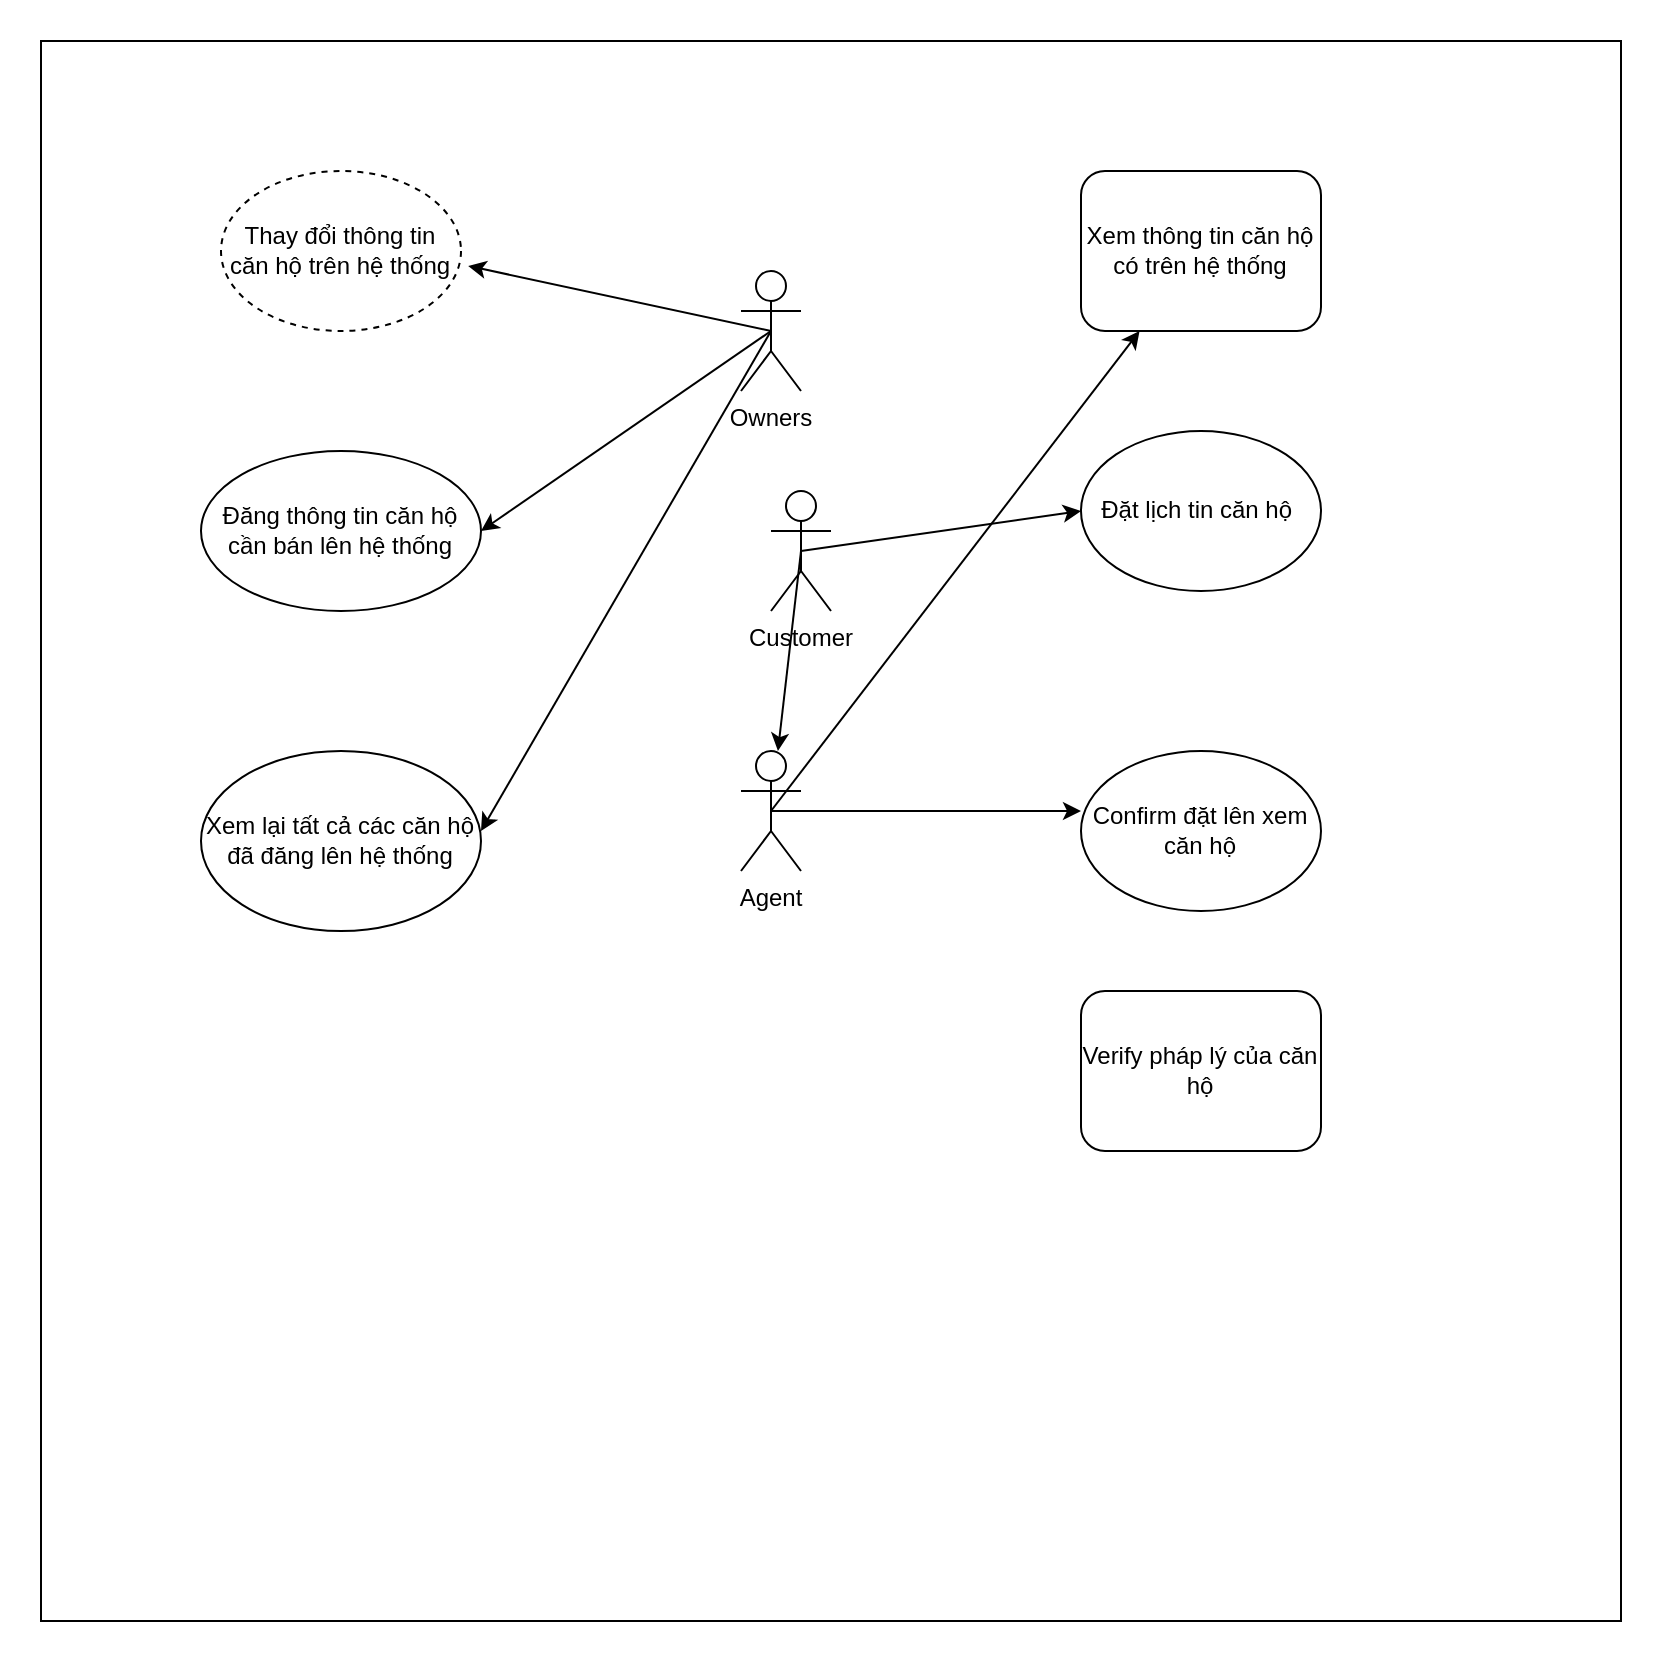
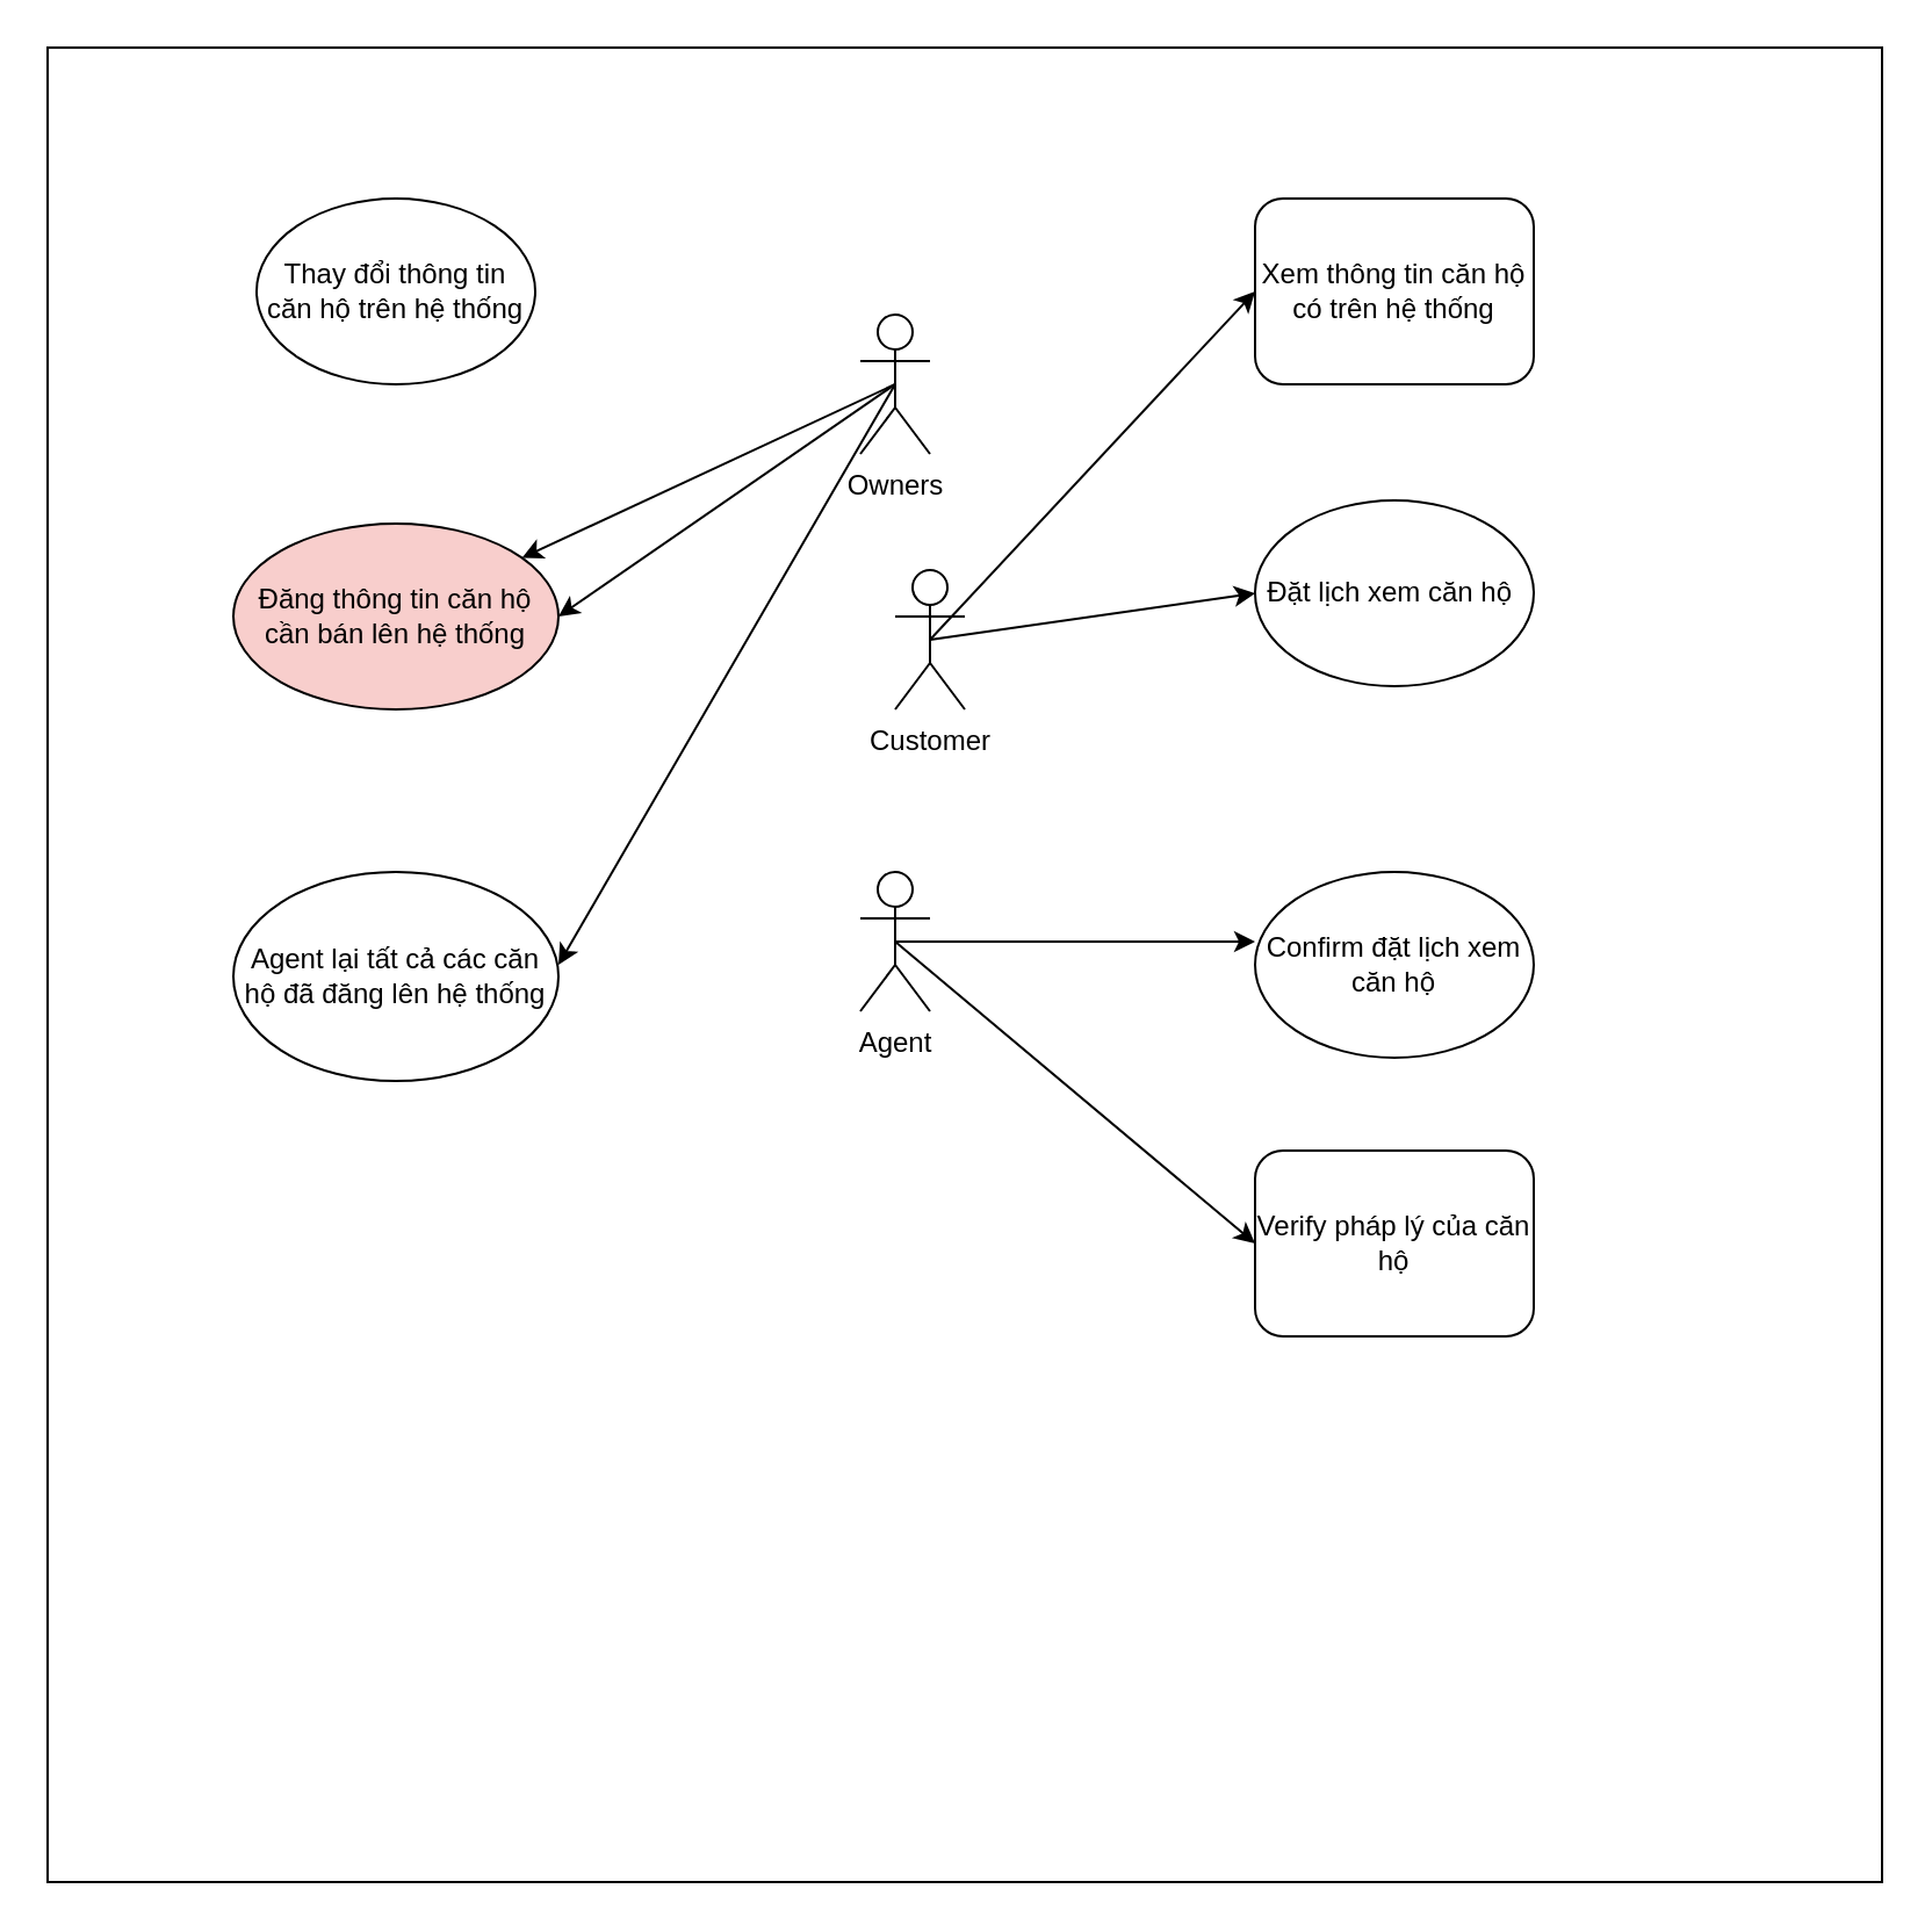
- <mxCell id="6" value="Thay đổi thông tin căn hộ trên hệ thống" style="ellipse;whiteSpace=wrap;html=1;dashed=1;" vertex="1" parent="1"><mxGeometry x="110" y="85" width="120" height="80" as="geometry" /></mxCell>
+ <mxCell id="6" value="Thay đổi thông tin căn hộ trên hệ thống" style="ellipse;whiteSpace=wrap;html=1;" vertex="1" parent="1"><mxGeometry x="110" y="85" width="120" height="80" as="geometry" /></mxCell>
- <mxCell id="12" value="" style="endArrow=classic;html=1;rounded=0;entryX=1.03;entryY=0.593;entryDx=0;entryDy=0;entryPerimeter=0;exitX=0.5;exitY=0.5;exitDx=0;exitDy=0;exitPerimeter=0;" edge="1" parent="1" source="3" target="6"><mxGeometry width="50" height="50" relative="1" as="geometry"><mxPoint x="280" y="195" as="sourcePoint" /><mxPoint x="330" y="145" as="targetPoint" /></mxGeometry></mxCell>
+ <mxCell id="12" value="" style="endArrow=classic;html=1;rounded=0;exitX=0.5;exitY=0.5;exitDx=0;exitDy=0;exitPerimeter=0;" edge="1" parent="1" source="3" target="4"><mxGeometry width="50" height="50" relative="1" as="geometry"><mxPoint x="280" y="195" as="sourcePoint" /><mxPoint x="330" y="145" as="targetPoint" /></mxGeometry></mxCell>
- <mxCell id="9" value="Đặt lịch tin căn hộ&amp;nbsp;" style="ellipse;whiteSpace=wrap;html=1;" vertex="1" parent="1"><mxGeometry x="540" y="215" width="120" height="80" as="geometry" /></mxCell>
+ <mxCell id="9" value="Đặt lịch xem căn hộ&amp;nbsp;" style="ellipse;whiteSpace=wrap;html=1;" vertex="1" parent="1"><mxGeometry x="540" y="215" width="120" height="80" as="geometry" /></mxCell>
- <mxCell id="4" value="Đăng thông tin căn hộ cần bán lên hệ thống" style="ellipse;whiteSpace=wrap;html=1;" vertex="1" parent="1"><mxGeometry x="100" y="225" width="140" height="80" as="geometry" /></mxCell>
+ <mxCell id="4" value="Đăng thông tin căn hộ cần bán lên hệ thống" style="ellipse;whiteSpace=wrap;html=1;fillColor=#f8cecc;" vertex="1" parent="1"><mxGeometry x="100" y="225" width="140" height="80" as="geometry" /></mxCell>
- <mxCell id="19" value="" style="endArrow=classic;html=1;rounded=0;exitX=0.5;exitY=0.5;exitDx=0;exitDy=0;exitPerimeter=0;" edge="1" parent="1" source="10" target="8"><mxGeometry width="50" height="50" relative="1" as="geometry"><mxPoint x="370" y="485" as="sourcePoint" /><mxPoint x="525" y="485" as="targetPoint" /></mxGeometry></mxCell>
+ <mxCell id="19" value="" style="endArrow=classic;html=1;rounded=0;entryX=0;entryY=0.5;entryDx=0;entryDy=0;exitX=0.5;exitY=0.5;exitDx=0;exitDy=0;exitPerimeter=0;" edge="1" parent="1" source="10" target="18"><mxGeometry width="50" height="50" relative="1" as="geometry"><mxPoint x="370" y="485" as="sourcePoint" /><mxPoint x="525" y="485" as="targetPoint" /></mxGeometry></mxCell>
- <mxCell id="15" value="" style="endArrow=classic;html=1;rounded=0;exitX=0.5;exitY=0.5;exitDx=0;exitDy=0;exitPerimeter=0;" edge="1" parent="1" source="7" target="10"><mxGeometry width="50" height="50" relative="1" as="geometry"><mxPoint x="546.4" y="195.004" as="sourcePoint" /><mxPoint x="410" y="165.67" as="targetPoint" /></mxGeometry></mxCell>
+ <mxCell id="15" value="" style="endArrow=classic;html=1;rounded=0;entryX=0;entryY=0.5;entryDx=0;entryDy=0;exitX=0.5;exitY=0.5;exitDx=0;exitDy=0;exitPerimeter=0;" edge="1" parent="1" source="7" target="8"><mxGeometry width="50" height="50" relative="1" as="geometry"><mxPoint x="546.4" y="195.004" as="sourcePoint" /><mxPoint x="410" y="165.67" as="targetPoint" /></mxGeometry></mxCell>
- <mxCell id="11" value="Confirm đặt lên xem căn hộ" style="ellipse;whiteSpace=wrap;html=1;" vertex="1" parent="1"><mxGeometry x="540" y="375" width="120" height="80" as="geometry" /></mxCell>
+ <mxCell id="11" value="Confirm đặt lịch xem căn hộ" style="ellipse;whiteSpace=wrap;html=1;" vertex="1" parent="1"><mxGeometry x="540" y="375" width="120" height="80" as="geometry" /></mxCell>
- <mxCell id="5" value="Xem lại tất cả các căn hộ đã đăng lên hệ thống" style="ellipse;whiteSpace=wrap;html=1;" vertex="1" parent="1"><mxGeometry x="100" y="375" width="140" height="90" as="geometry" /></mxCell>
+ <mxCell id="5" value="Agent lại tất cả các căn hộ đã đăng lên hệ thống" style="ellipse;whiteSpace=wrap;html=1;" vertex="1" parent="1"><mxGeometry x="100" y="375" width="140" height="90" as="geometry" /></mxCell>
